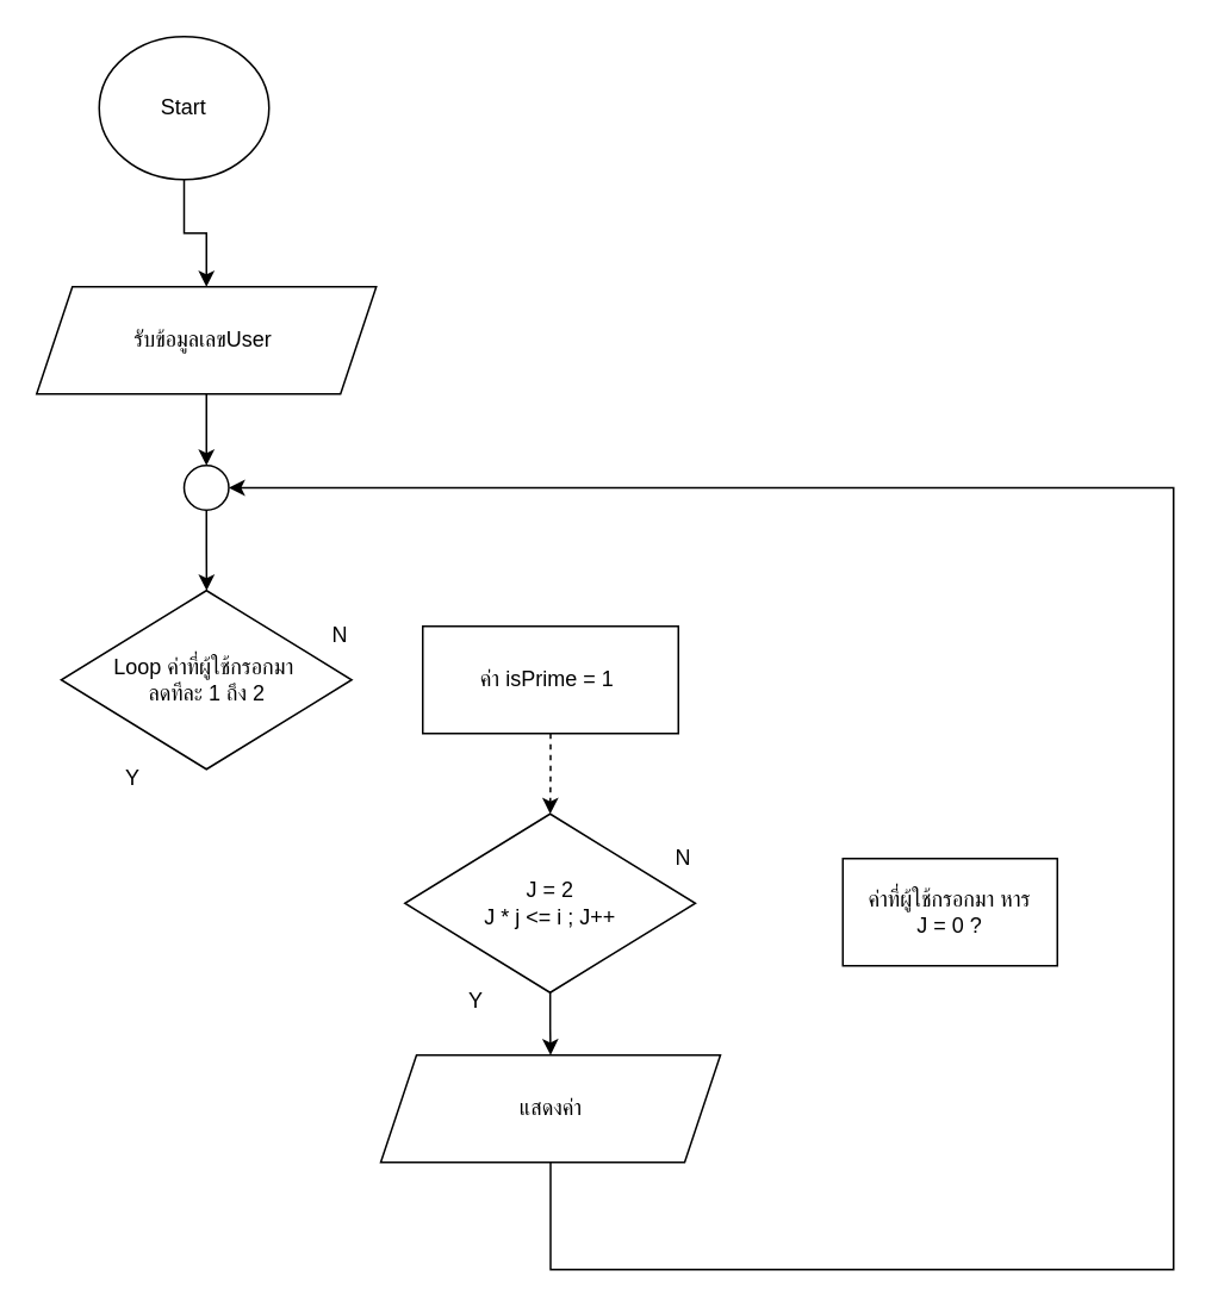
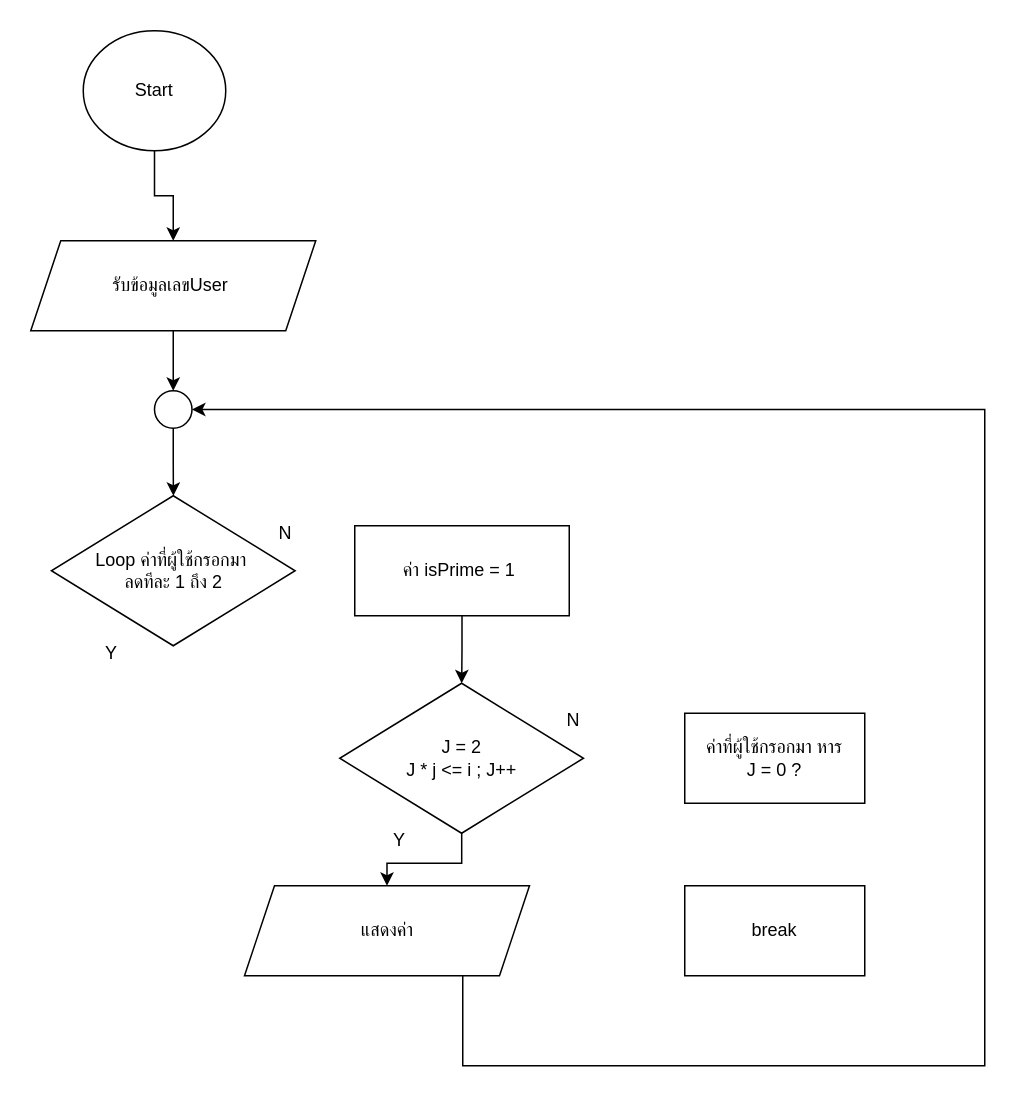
- <mxCell id="11" value="" style="edgeStyle=orthogonalEdgeStyle;rounded=0;orthogonalLoop=1;jettySize=auto;html=1;dashed=1;" edge="1" parent="1" source="12" target="14"><mxGeometry relative="1" as="geometry" /></mxCell>
+ <mxCell id="11" value="" style="edgeStyle=orthogonalEdgeStyle;rounded=0;orthogonalLoop=1;jettySize=auto;html=1;" edge="1" parent="1" source="12" target="14"><mxGeometry relative="1" as="geometry" /></mxCell>
- <mxCell id="17" value="ค่าที่ผู้ใช้กรอกมา หาร&lt;div&gt;J = 0 ?&lt;/div&gt;" style="rounded=0;whiteSpace=wrap;html=1;" vertex="1" parent="1"><mxGeometry x="471" y="480" width="120" height="60" as="geometry" /></mxCell>
+ <mxCell id="17" value="ค่าที่ผู้ใช้กรอกมา หาร&lt;div&gt;J = 0 ?&lt;/div&gt;" style="rounded=0;whiteSpace=wrap;html=1;" vertex="1" parent="1"><mxGeometry x="456" y="475" width="120" height="60" as="geometry" /></mxCell>
- <mxCell id="19" value="แสดงค่า" style="shape=parallelogram;perimeter=parallelogramPerimeter;whiteSpace=wrap;html=1;fixedSize=1;" vertex="1" parent="1"><mxGeometry x="212.5" y="590" width="190" height="60" as="geometry" /></mxCell>
+ <mxCell id="19" value="แสดงค่า" style="shape=parallelogram;perimeter=parallelogramPerimeter;whiteSpace=wrap;html=1;fixedSize=1;" vertex="1" parent="1"><mxGeometry x="162.5" y="590" width="190" height="60" as="geometry" /></mxCell>
+ <mxCell id="20" value="break" style="rounded=0;whiteSpace=wrap;html=1;" vertex="1" parent="1"><mxGeometry x="456" y="590" width="120" height="60" as="geometry" /></mxCell>
